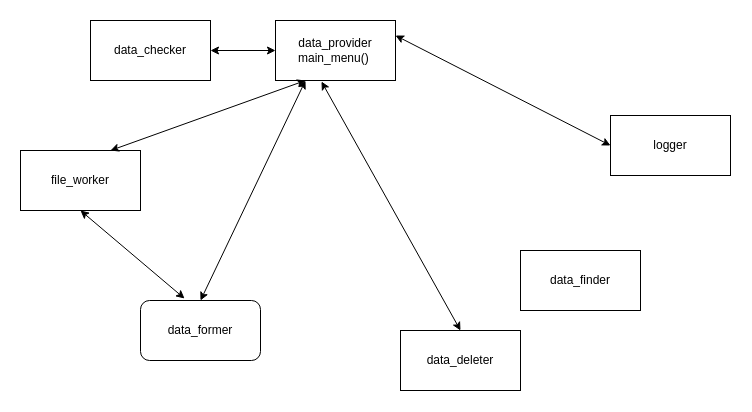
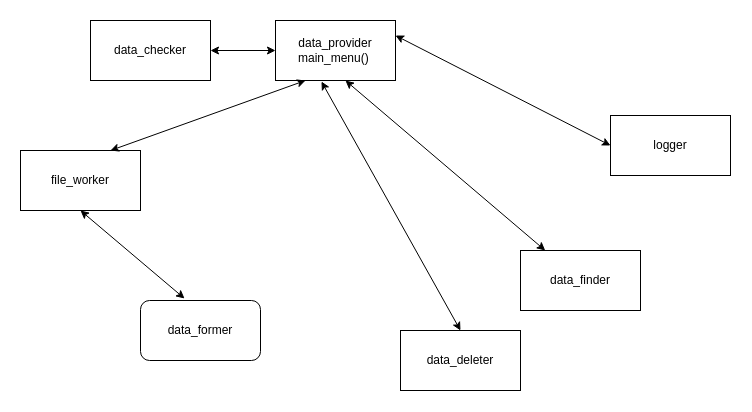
+ <mxCell id="9" value="" style="endArrow=classic;startArrow=classic;html=1;entryX=0.583;entryY=1;entryDx=0;entryDy=0;entryPerimeter=0;" parent="1" source="4" target="2" edge="1"><mxGeometry width="50" height="50" relative="1" as="geometry"><mxPoint x="370" y="210" as="sourcePoint" /><mxPoint x="420" y="160" as="targetPoint" /></mxGeometry></mxCell>
- <mxCell id="10" value="" style="endArrow=classic;startArrow=classic;html=1;entryX=0.25;entryY=1;entryDx=0;entryDy=0;exitX=0.5;exitY=0;exitDx=0;exitDy=0;" parent="1" source="6" target="2" edge="1"><mxGeometry width="50" height="50" relative="1" as="geometry"><mxPoint x="370" y="210" as="sourcePoint" /><mxPoint x="420" y="160" as="targetPoint" /></mxGeometry></mxCell>
